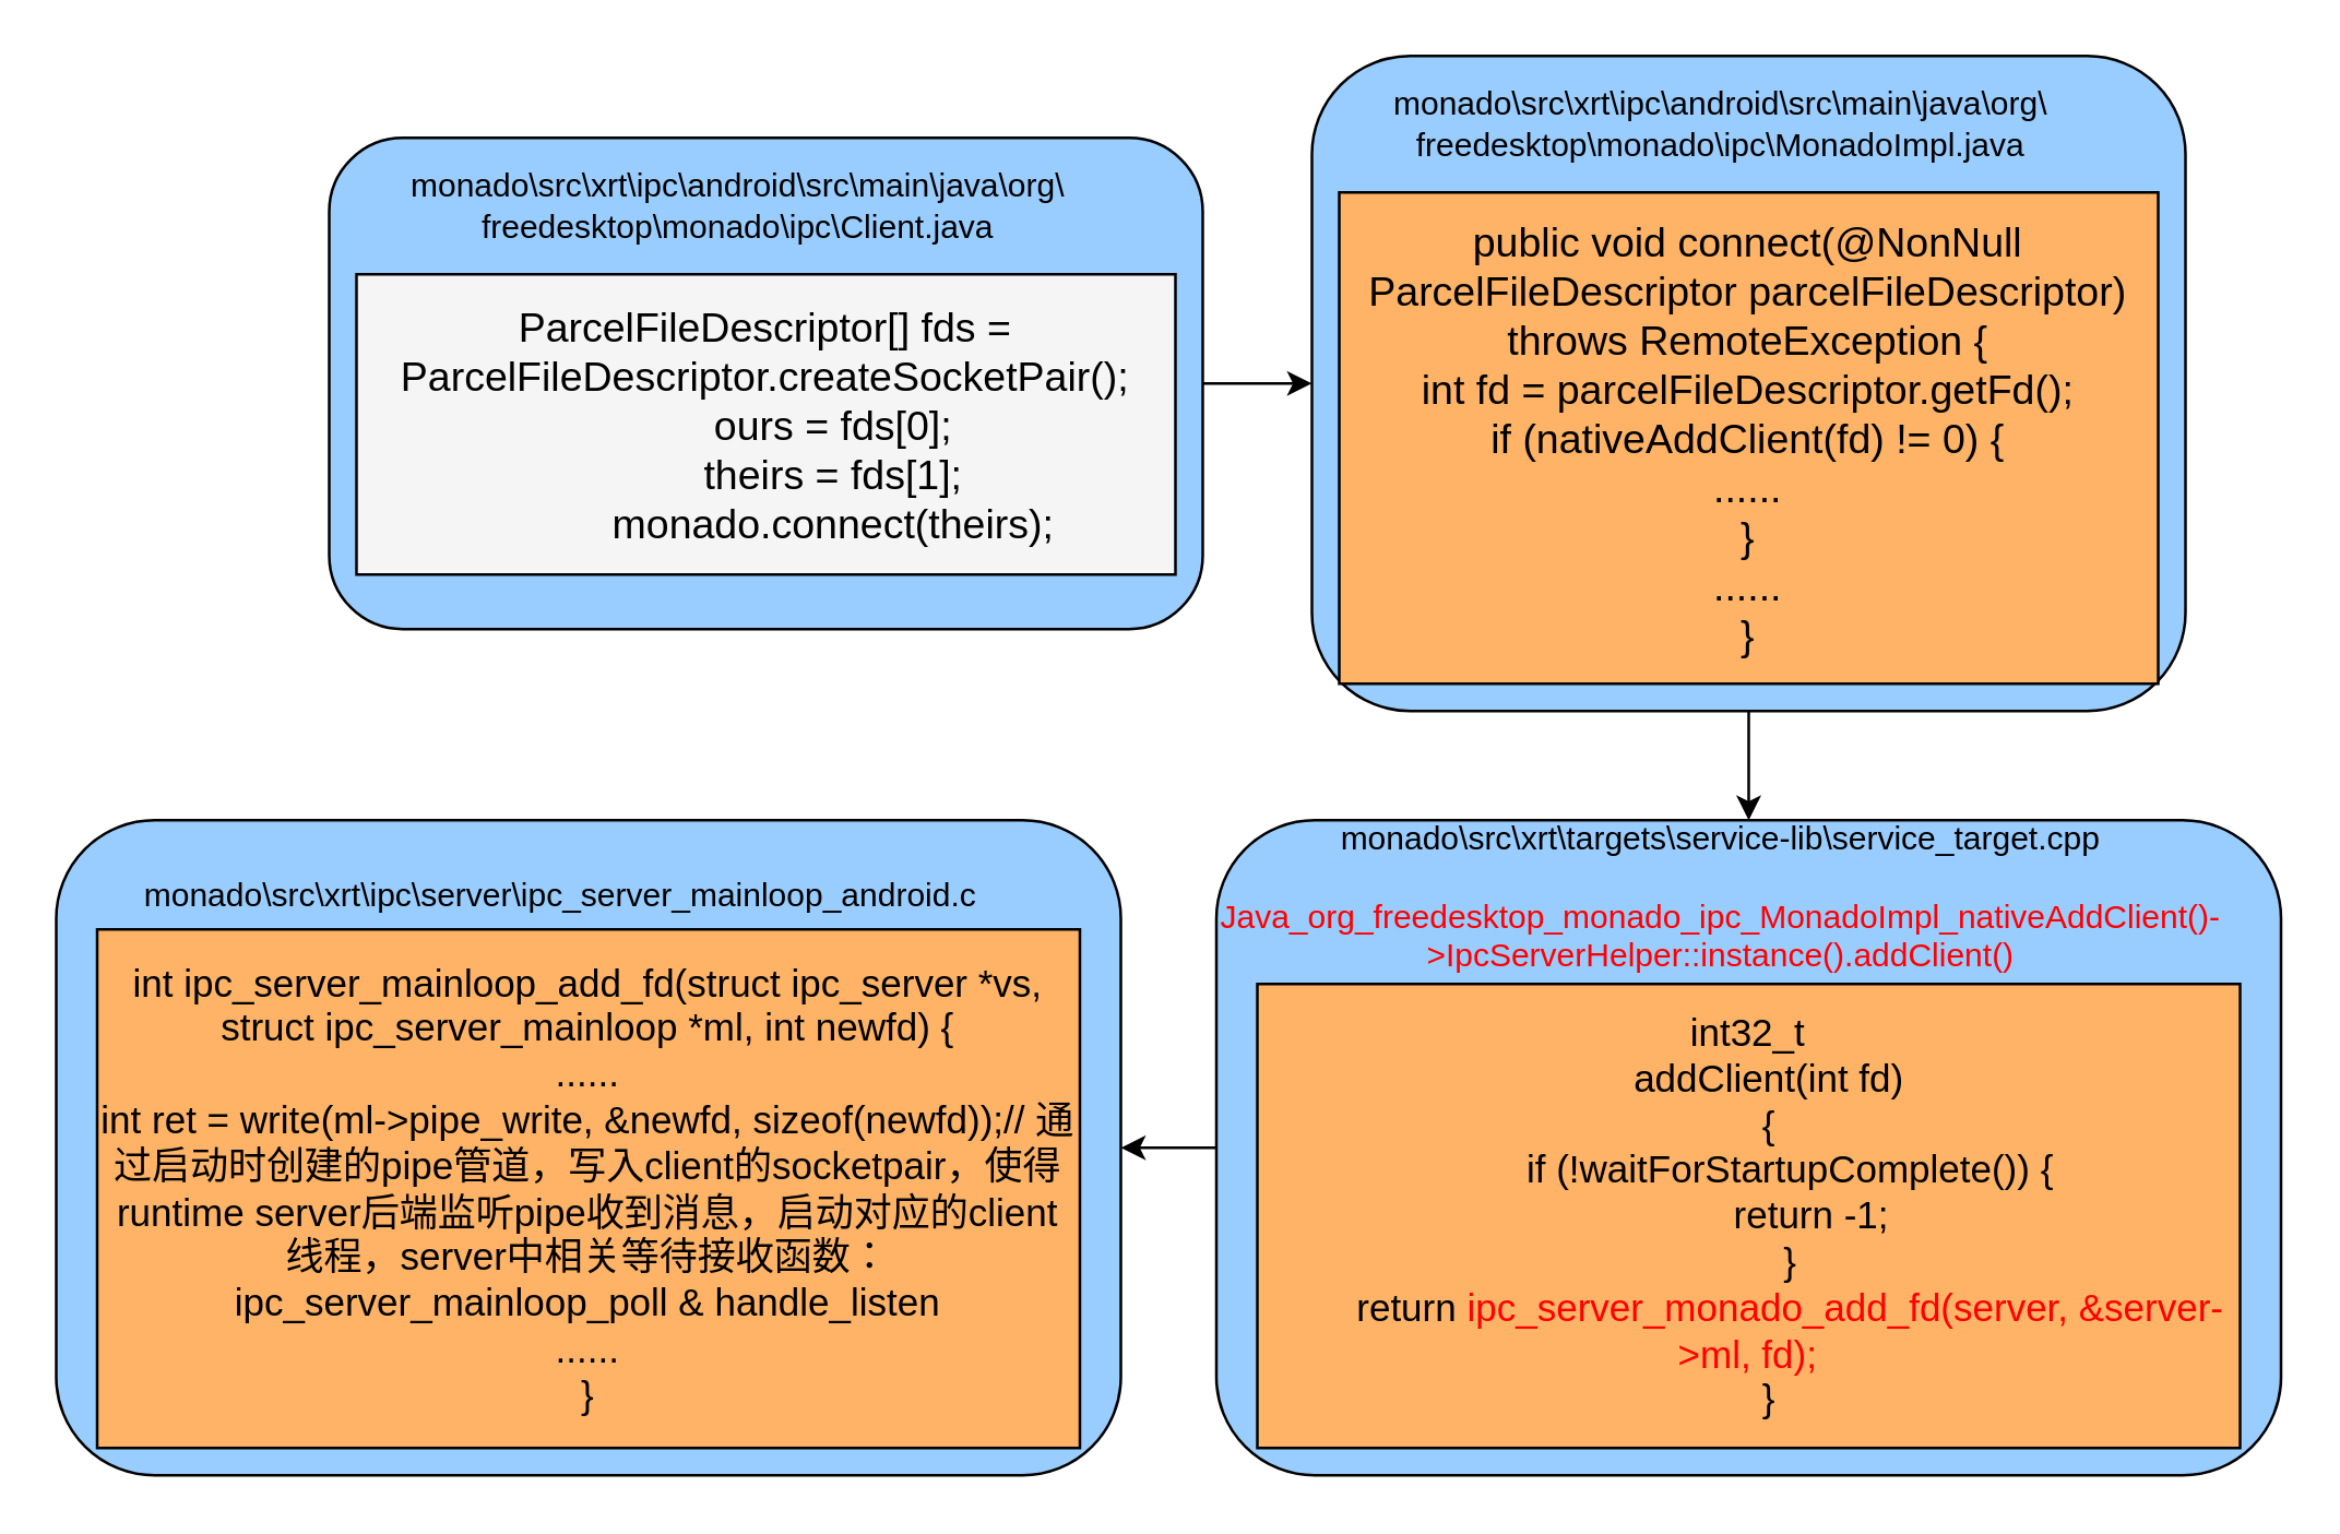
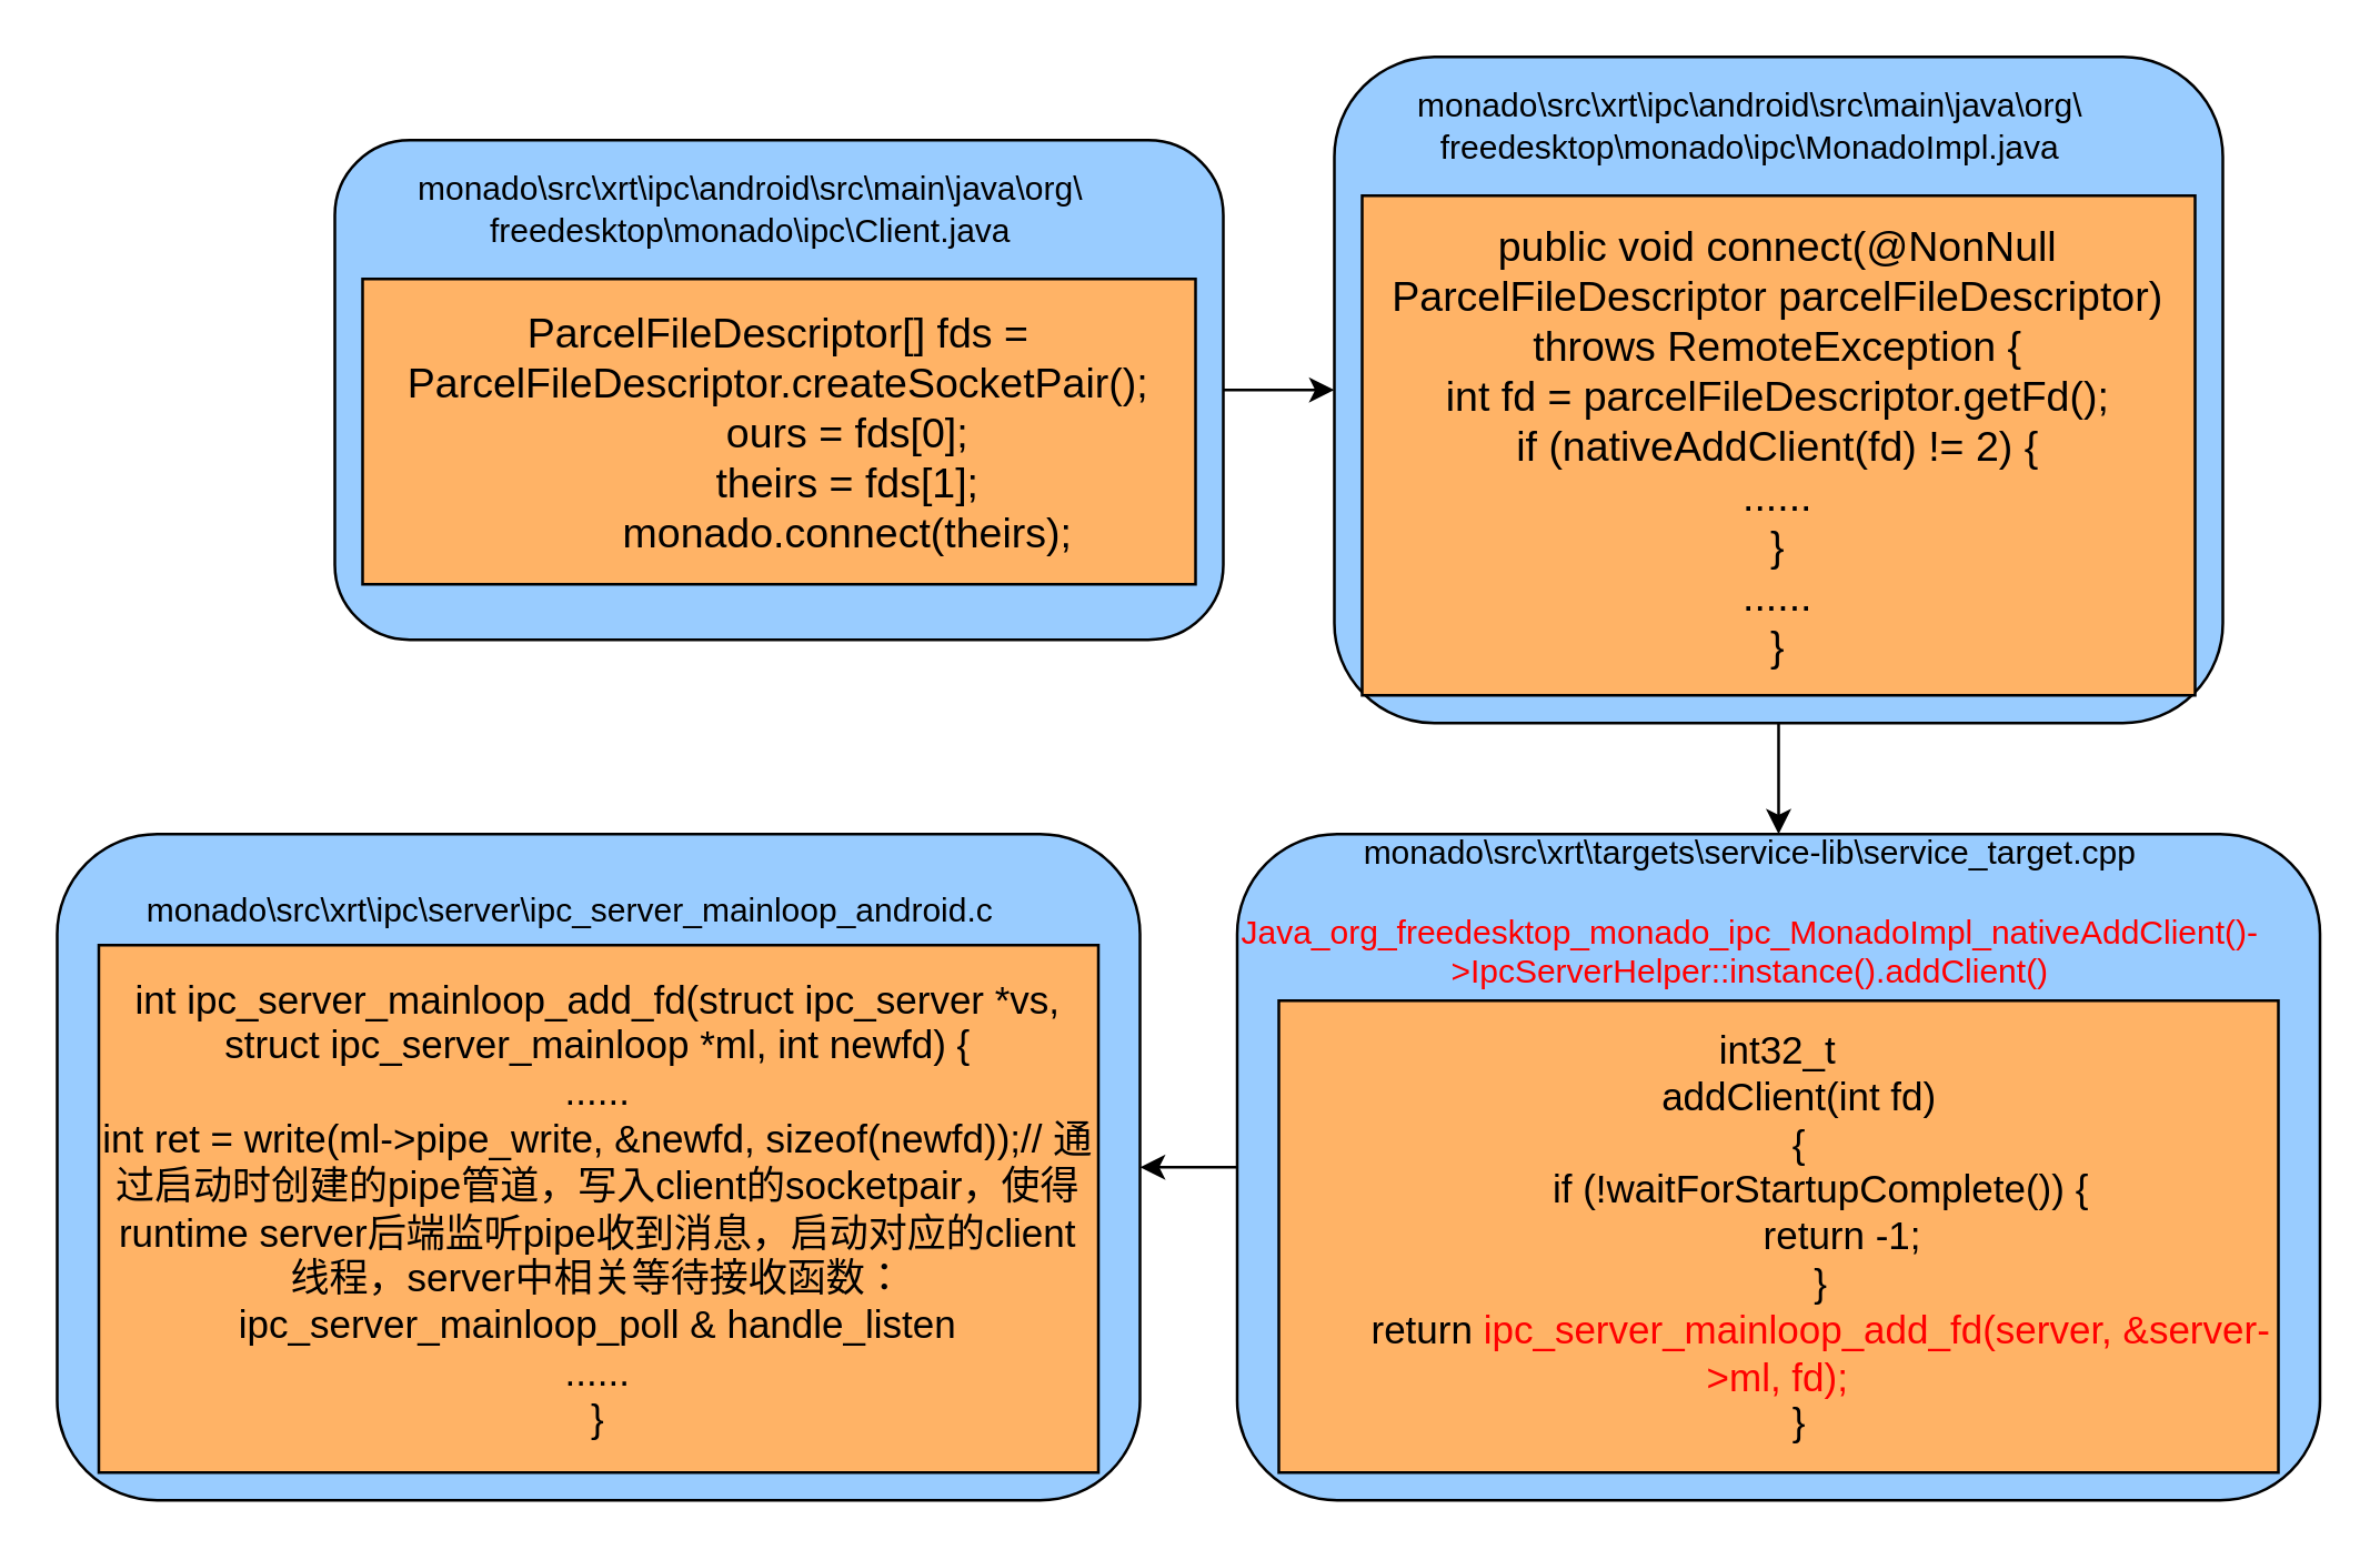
- <mxCell id="5" value="&lt;font style=&quot;font-size: 15px;&quot;&gt;ParcelFileDescriptor[] fds = ParcelFileDescriptor.createSocketPair();&lt;br&gt;&amp;nbsp; &amp;nbsp; &amp;nbsp; &amp;nbsp; &amp;nbsp; &amp;nbsp; ours = fds[0];&lt;br&gt;&amp;nbsp; &amp;nbsp; &amp;nbsp; &amp;nbsp; &amp;nbsp; &amp;nbsp; theirs = fds[1];&lt;br&gt;&amp;nbsp; &amp;nbsp; &amp;nbsp; &amp;nbsp; &amp;nbsp; &amp;nbsp; monado.connect(theirs);&lt;/font&gt;" style="rounded=0;whiteSpace=wrap;html=1;fillColor=#f5f5f5;" vertex="1" parent="1"><mxGeometry x="130" y="100" width="300" height="110" as="geometry" /></mxCell>
+ <mxCell id="5" value="&lt;font style=&quot;font-size: 15px;&quot;&gt;ParcelFileDescriptor[] fds = ParcelFileDescriptor.createSocketPair();&lt;br&gt;&amp;nbsp; &amp;nbsp; &amp;nbsp; &amp;nbsp; &amp;nbsp; &amp;nbsp; ours = fds[0];&lt;br&gt;&amp;nbsp; &amp;nbsp; &amp;nbsp; &amp;nbsp; &amp;nbsp; &amp;nbsp; theirs = fds[1];&lt;br&gt;&amp;nbsp; &amp;nbsp; &amp;nbsp; &amp;nbsp; &amp;nbsp; &amp;nbsp; monado.connect(theirs);&lt;/font&gt;" style="rounded=0;whiteSpace=wrap;html=1;fillColor=#FFB366;" vertex="1" parent="1"><mxGeometry x="130" y="100" width="300" height="110" as="geometry" /></mxCell>
- <mxCell id="9" value="&lt;span style=&quot;font-size: 15px;&quot;&gt;public void connect(@NonNull ParcelFileDescriptor parcelFileDescriptor) throws RemoteException {&lt;/span&gt;&lt;br&gt;&lt;div&gt;&lt;span style=&quot;font-size: 15px;&quot;&gt;int fd = parcelFileDescriptor.getFd();&lt;/span&gt;&lt;br&gt;&lt;/div&gt;&lt;div&gt;&lt;span style=&quot;font-size: 15px;&quot;&gt;if (nativeAddClient(fd) != 0) {&lt;/span&gt;&lt;br&gt;&lt;/div&gt;&lt;div&gt;&lt;span style=&quot;font-size: 15px;&quot;&gt;......&lt;/span&gt;&lt;/div&gt;&lt;div&gt;&lt;span style=&quot;font-size: 15px;&quot;&gt;}&lt;/span&gt;&lt;/div&gt;&lt;div&gt;&lt;span style=&quot;font-size: 15px;&quot;&gt;......&lt;/span&gt;&lt;/div&gt;&lt;div&gt;&lt;span style=&quot;font-size: 15px;&quot;&gt;}&lt;/span&gt;&lt;/div&gt;" style="rounded=0;whiteSpace=wrap;html=1;fillColor=#FFB366;" vertex="1" parent="1"><mxGeometry x="490" y="70" width="300" height="180" as="geometry" /></mxCell>
+ <mxCell id="9" value="&lt;span style=&quot;font-size: 15px;&quot;&gt;public void connect(@NonNull ParcelFileDescriptor parcelFileDescriptor) throws RemoteException {&lt;/span&gt;&lt;br&gt;&lt;div&gt;&lt;span style=&quot;font-size: 15px;&quot;&gt;int fd = parcelFileDescriptor.getFd();&lt;/span&gt;&lt;br&gt;&lt;/div&gt;&lt;div&gt;&lt;span style=&quot;font-size: 15px;&quot;&gt;if (nativeAddClient(fd) != 2) {&lt;/span&gt;&lt;br&gt;&lt;/div&gt;&lt;div&gt;&lt;span style=&quot;font-size: 15px;&quot;&gt;......&lt;/span&gt;&lt;/div&gt;&lt;div&gt;&lt;span style=&quot;font-size: 15px;&quot;&gt;}&lt;/span&gt;&lt;/div&gt;&lt;div&gt;&lt;span style=&quot;font-size: 15px;&quot;&gt;......&lt;/span&gt;&lt;/div&gt;&lt;div&gt;&lt;span style=&quot;font-size: 15px;&quot;&gt;}&lt;/span&gt;&lt;/div&gt;" style="rounded=0;whiteSpace=wrap;html=1;fillColor=#FFB366;" vertex="1" parent="1"><mxGeometry x="490" y="70" width="300" height="180" as="geometry" /></mxCell>
- <mxCell id="13" value="&lt;font style=&quot;font-size: 14px;&quot;&gt;int32_t&lt;br&gt;&amp;nbsp;&amp;nbsp;&amp;nbsp;&amp;nbsp;addClient(int fd)&lt;br&gt;&amp;nbsp;&amp;nbsp;&amp;nbsp;&amp;nbsp;{&lt;br&gt;&amp;nbsp;&amp;nbsp;&amp;nbsp;&amp;nbsp;&amp;nbsp;&amp;nbsp;&amp;nbsp;&amp;nbsp;if (!waitForStartupComplete()) {&lt;br&gt;&amp;nbsp;&amp;nbsp;&amp;nbsp;&amp;nbsp;&amp;nbsp;&amp;nbsp;&amp;nbsp;&amp;nbsp;&amp;nbsp;&amp;nbsp;&amp;nbsp;&amp;nbsp;return -1;&lt;br&gt;&amp;nbsp;&amp;nbsp;&amp;nbsp;&amp;nbsp;&amp;nbsp;&amp;nbsp;&amp;nbsp;&amp;nbsp;}&lt;br&gt;&amp;nbsp;&amp;nbsp;&amp;nbsp;&amp;nbsp;&amp;nbsp;&amp;nbsp;&amp;nbsp;&amp;nbsp;return &lt;font color=&quot;#ff0000&quot;&gt;ipc_server_monado_add_fd(server, &amp;amp;server-&amp;gt;ml, fd);&lt;/font&gt;&lt;br&gt;&amp;nbsp;&amp;nbsp;&amp;nbsp;&amp;nbsp;}&lt;/font&gt;" style="rounded=0;whiteSpace=wrap;html=1;fillColor=#FFB366;" vertex="1" parent="1"><mxGeometry x="460" y="360" width="360" height="170" as="geometry" /></mxCell>
+ <mxCell id="13" value="&lt;font style=&quot;font-size: 14px;&quot;&gt;int32_t&lt;br&gt;&amp;nbsp;&amp;nbsp;&amp;nbsp;&amp;nbsp;addClient(int fd)&lt;br&gt;&amp;nbsp;&amp;nbsp;&amp;nbsp;&amp;nbsp;{&lt;br&gt;&amp;nbsp;&amp;nbsp;&amp;nbsp;&amp;nbsp;&amp;nbsp;&amp;nbsp;&amp;nbsp;&amp;nbsp;if (!waitForStartupComplete()) {&lt;br&gt;&amp;nbsp;&amp;nbsp;&amp;nbsp;&amp;nbsp;&amp;nbsp;&amp;nbsp;&amp;nbsp;&amp;nbsp;&amp;nbsp;&amp;nbsp;&amp;nbsp;&amp;nbsp;return -1;&lt;br&gt;&amp;nbsp;&amp;nbsp;&amp;nbsp;&amp;nbsp;&amp;nbsp;&amp;nbsp;&amp;nbsp;&amp;nbsp;}&lt;br&gt;&amp;nbsp;&amp;nbsp;&amp;nbsp;&amp;nbsp;&amp;nbsp;&amp;nbsp;&amp;nbsp;&amp;nbsp;return &lt;font color=&quot;#ff0000&quot;&gt;ipc_server_mainloop_add_fd(server, &amp;amp;server-&amp;gt;ml, fd);&lt;/font&gt;&lt;br&gt;&amp;nbsp;&amp;nbsp;&amp;nbsp;&amp;nbsp;}&lt;/font&gt;" style="rounded=0;whiteSpace=wrap;html=1;fillColor=#FFB366;" vertex="1" parent="1"><mxGeometry x="460" y="360" width="360" height="170" as="geometry" /></mxCell>
